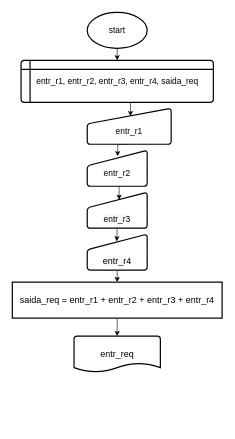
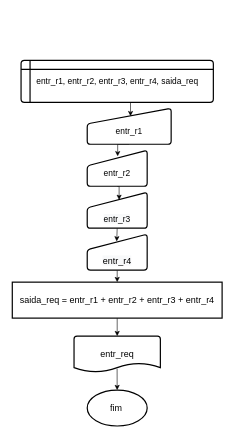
- <mxCell id="3" value="&lt;font style=&quot;font-size: 14px&quot;&gt;start&lt;/font&gt;" style="strokeWidth=2;html=1;shape=mxgraph.flowchart.start_1;whiteSpace=wrap;" parent="1" vertex="1"><mxGeometry x="145" width="100" height="60" as="geometry" y="20" /></mxCell>
- <mxCell id="2" style="edgeStyle=orthogonalEdgeStyle;rounded=0;orthogonalLoop=1;jettySize=auto;html=1;exitX=0.5;exitY=1;exitDx=0;exitDy=0;exitPerimeter=0;entryX=0.5;entryY=0;entryDx=0;entryDy=0;" parent="1" source="3" target="5" edge="1"><mxGeometry relative="1" as="geometry" /></mxCell>
+ <mxCell id="16" value="" style="edgeStyle=none;rounded=0;orthogonalLoop=1;jettySize=auto;html=1;exitX=0.499;exitY=0.911;exitDx=0;exitDy=0;exitPerimeter=0;" parent="1" source="17" target="18" edge="1"><mxGeometry relative="1" as="geometry" /></mxCell>
+ <mxCell id="18" value="&lt;font style=&quot;font-size: 15px&quot;&gt;fim&lt;/font&gt;&amp;nbsp;" style="strokeWidth=2;html=1;shape=mxgraph.flowchart.start_1;whiteSpace=wrap;" parent="1" vertex="1"><mxGeometry x="145" y="650" width="100" height="60" as="geometry" /></mxCell>
